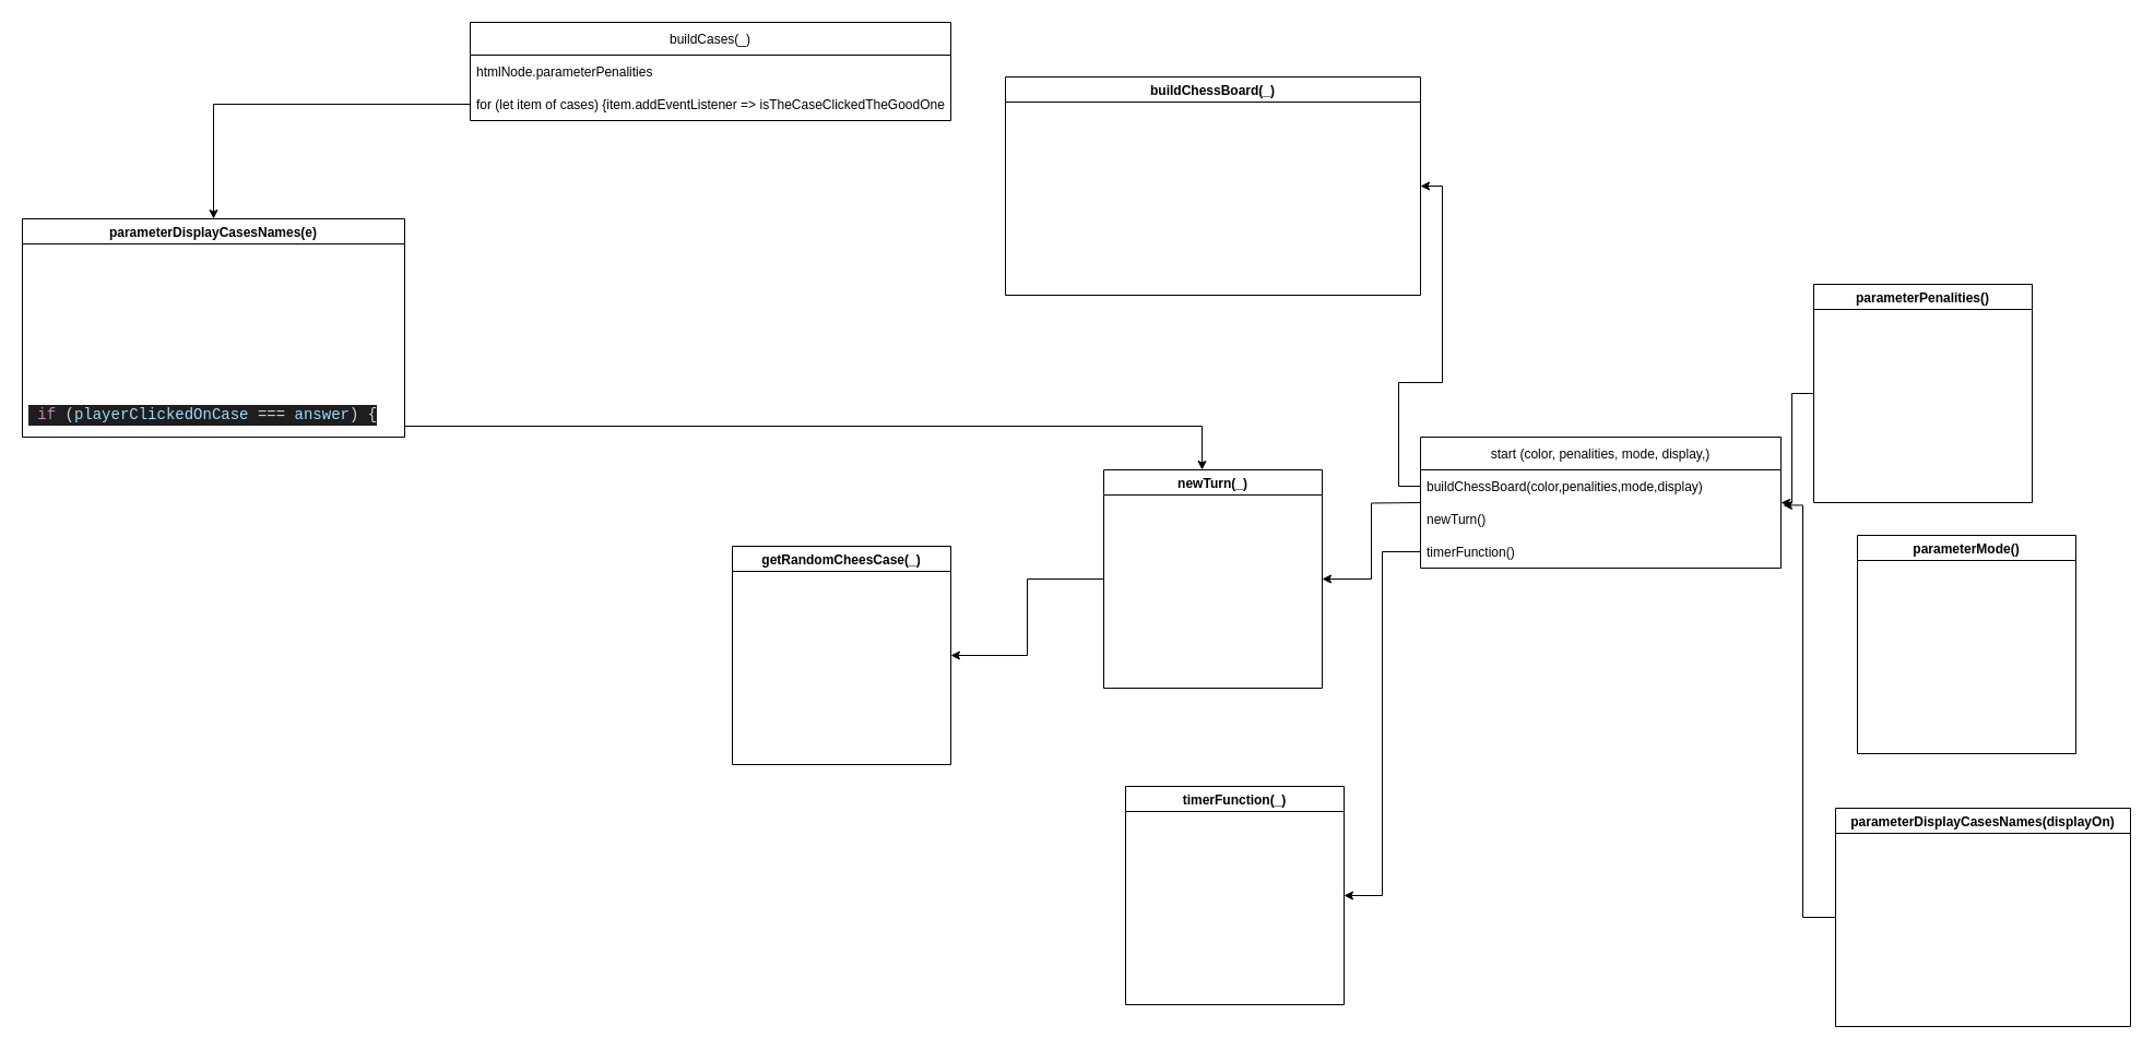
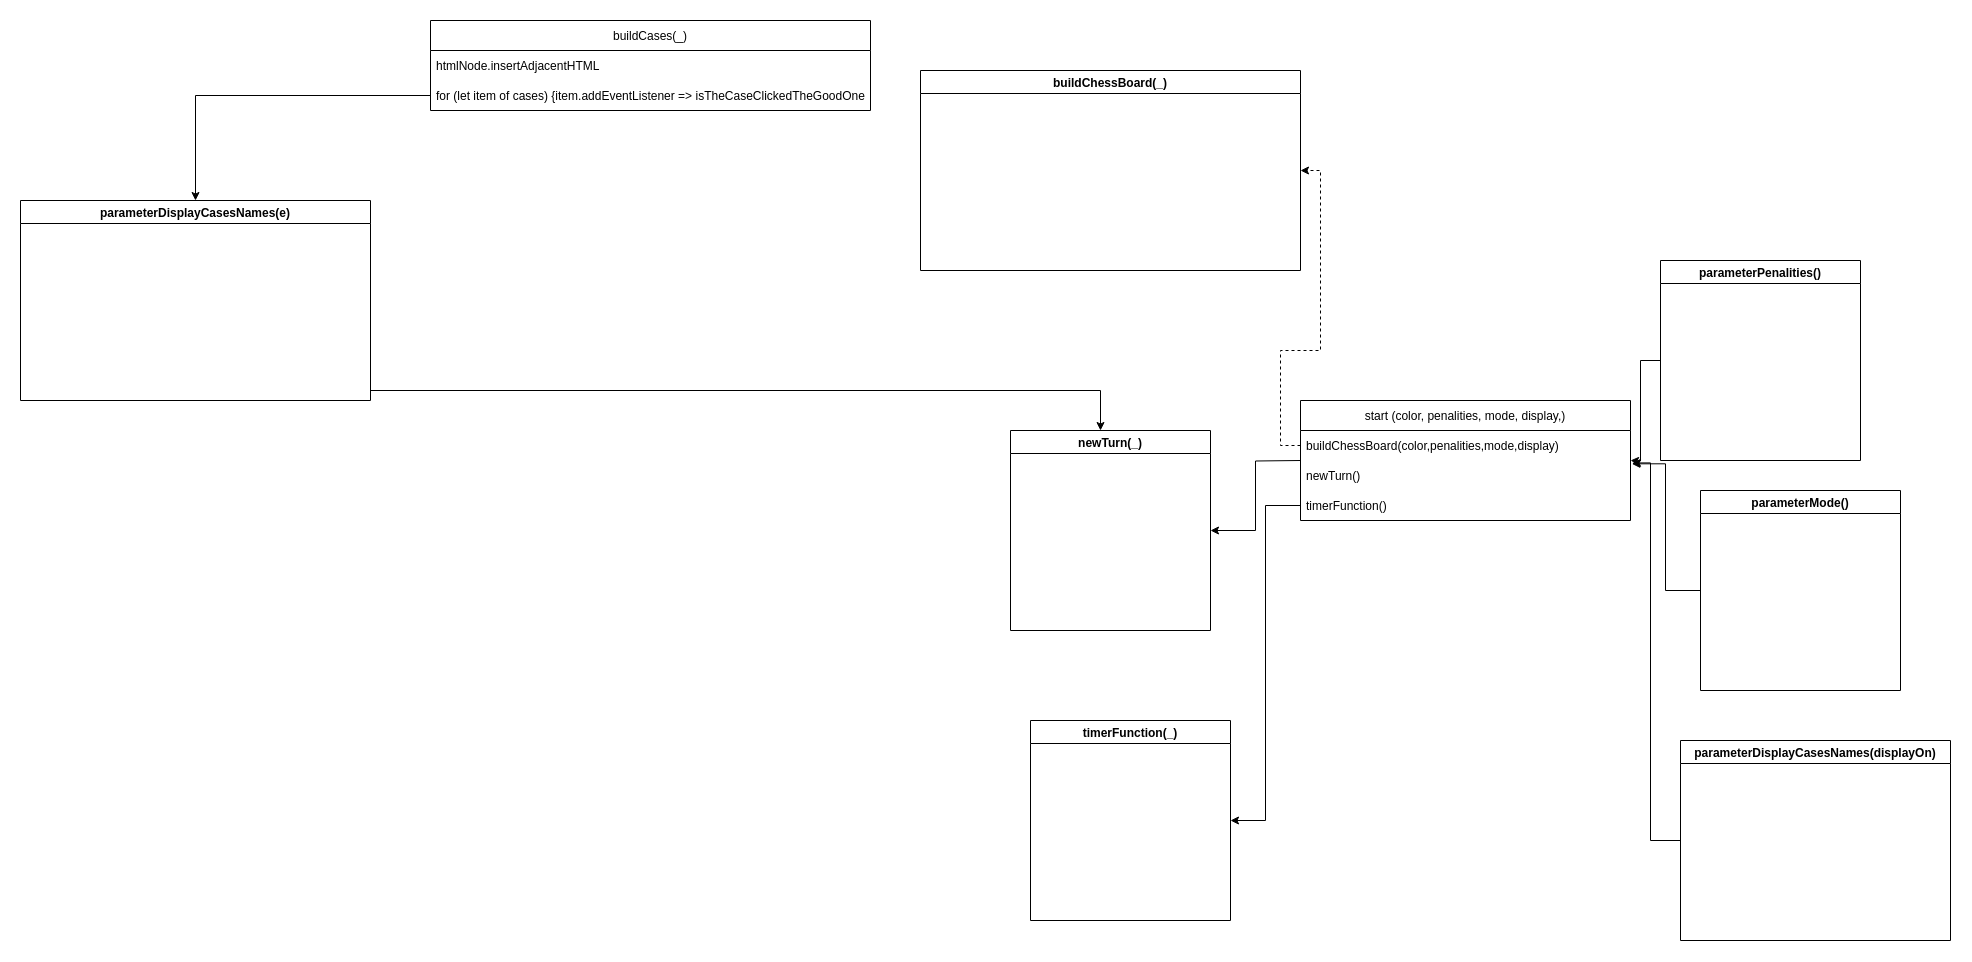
- <mxCell id="24" value="htmlNode.parameterPenalities" style="text;strokeColor=none;fillColor=none;align=left;verticalAlign=middle;spacingLeft=4;spacingRight=4;overflow=hidden;points=[[0,0.5],[1,0.5]];portConstraint=eastwest;rotatable=0;" vertex="1" parent="23"><mxGeometry y="30" width="440" height="30" as="geometry" /></mxCell>
+ <mxCell id="24" value="htmlNode.insertAdjacentHTML" style="text;strokeColor=none;fillColor=none;align=left;verticalAlign=middle;spacingLeft=4;spacingRight=4;overflow=hidden;points=[[0,0.5],[1,0.5]];portConstraint=eastwest;rotatable=0;" vertex="1" parent="23"><mxGeometry y="30" width="440" height="30" as="geometry" /></mxCell>
- <mxCell id="2" style="edgeStyle=orthogonalEdgeStyle;rounded=0;orthogonalLoop=1;jettySize=auto;html=1;entryX=1;entryY=0.5;entryDx=0;entryDy=0;exitX=0;exitY=0.5;exitDx=0;exitDy=0;" edge="1" parent="1" source="20" target="12"><mxGeometry relative="1" as="geometry"><mxPoint x="1465" y="360" as="sourcePoint" /></mxGeometry></mxCell>
+ <mxCell id="2" style="edgeStyle=orthogonalEdgeStyle;rounded=0;orthogonalLoop=1;jettySize=auto;html=1;entryX=1;entryY=0.5;entryDx=0;entryDy=0;exitX=0;exitY=0.5;exitDx=0;exitDy=0;dashed=1;" edge="1" parent="1" source="20" target="12"><mxGeometry relative="1" as="geometry"><mxPoint x="1465" y="360" as="sourcePoint" /></mxGeometry></mxCell>
- <mxCell id="11" value="&lt;div style=&quot;color: rgb(212 , 212 , 212) ; background-color: rgb(30 , 30 , 30) ; font-family: &amp;#34;consolas&amp;#34; , &amp;#34;courier new&amp;#34; , monospace ; font-size: 14px ; line-height: 19px&quot;&gt;&amp;nbsp;&lt;span style=&quot;color: #c586c0&quot;&gt;if&lt;/span&gt; (&lt;span style=&quot;color: #9cdcfe&quot;&gt;playerClickedOnCase&lt;/span&gt; === &lt;span style=&quot;color: #9cdcfe&quot;&gt;answer&lt;/span&gt;) {&lt;/div&gt;" style="text;html=1;align=center;verticalAlign=middle;resizable=0;points=[];autosize=1;strokeColor=none;fillColor=none;" vertex="1" parent="10"><mxGeometry x="10" y="170" width="310" height="20" as="geometry" /></mxCell>
+ <mxCell id="17" style="edgeStyle=orthogonalEdgeStyle;rounded=0;orthogonalLoop=1;jettySize=auto;html=1;entryX=1.004;entryY=0.111;entryDx=0;entryDy=0;entryPerimeter=0;" edge="1" parent="1" source="18" target="21"><mxGeometry relative="1" as="geometry"><mxPoint x="1630" y="510" as="targetPoint" /></mxGeometry></mxCell>
- <mxCell id="7" style="edgeStyle=orthogonalEdgeStyle;rounded=0;orthogonalLoop=1;jettySize=auto;html=1;entryX=1;entryY=0.5;entryDx=0;entryDy=0;" edge="1" parent="1" source="8" target="5"><mxGeometry relative="1" as="geometry" /></mxCell>
- <mxCell id="5" value="getRandomCheesCase(_)" style="swimlane;" vertex="1" parent="1"><mxGeometry x="670" y="500" width="200" height="200" as="geometry" /></mxCell>
